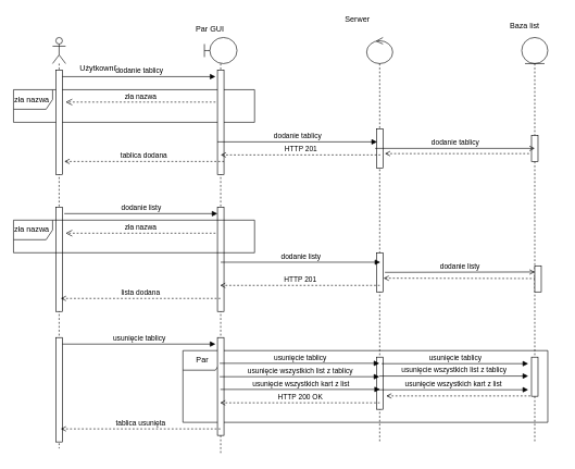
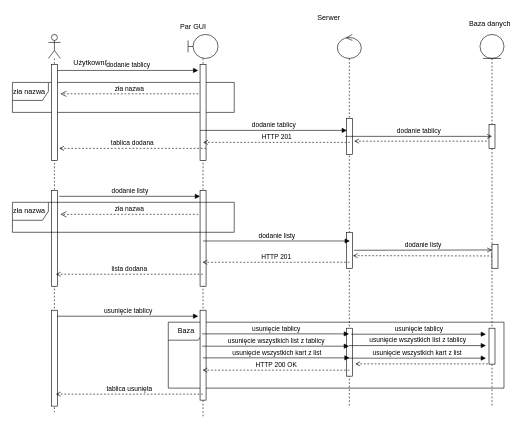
- <mxCell id="23" value="Baza list&lt;br&gt;&lt;br&gt;" style="text;html=1;resizable=0;points=[];autosize=1;align=left;verticalAlign=top;spacingTop=-4;" parent="1" vertex="1"><mxGeometry x="780" y="30" width="80" height="30" as="geometry" /></mxCell>
+ <mxCell id="23" value="Baza danych&lt;br&gt;&lt;br&gt;" style="text;html=1;resizable=0;points=[];autosize=1;align=left;verticalAlign=top;spacingTop=-4;" parent="1" vertex="1"><mxGeometry x="780" y="30" width="80" height="30" as="geometry" /></mxCell>
- <mxCell id="2" value="Par" style="shape=umlFrame;whiteSpace=wrap;html=1;" parent="1" vertex="1"><mxGeometry x="280" y="537" width="560" height="110" as="geometry" /></mxCell>
+ <mxCell id="2" value="Baza" style="shape=umlFrame;whiteSpace=wrap;html=1;" parent="1" vertex="1"><mxGeometry x="280" y="537" width="560" height="110" as="geometry" /></mxCell>
